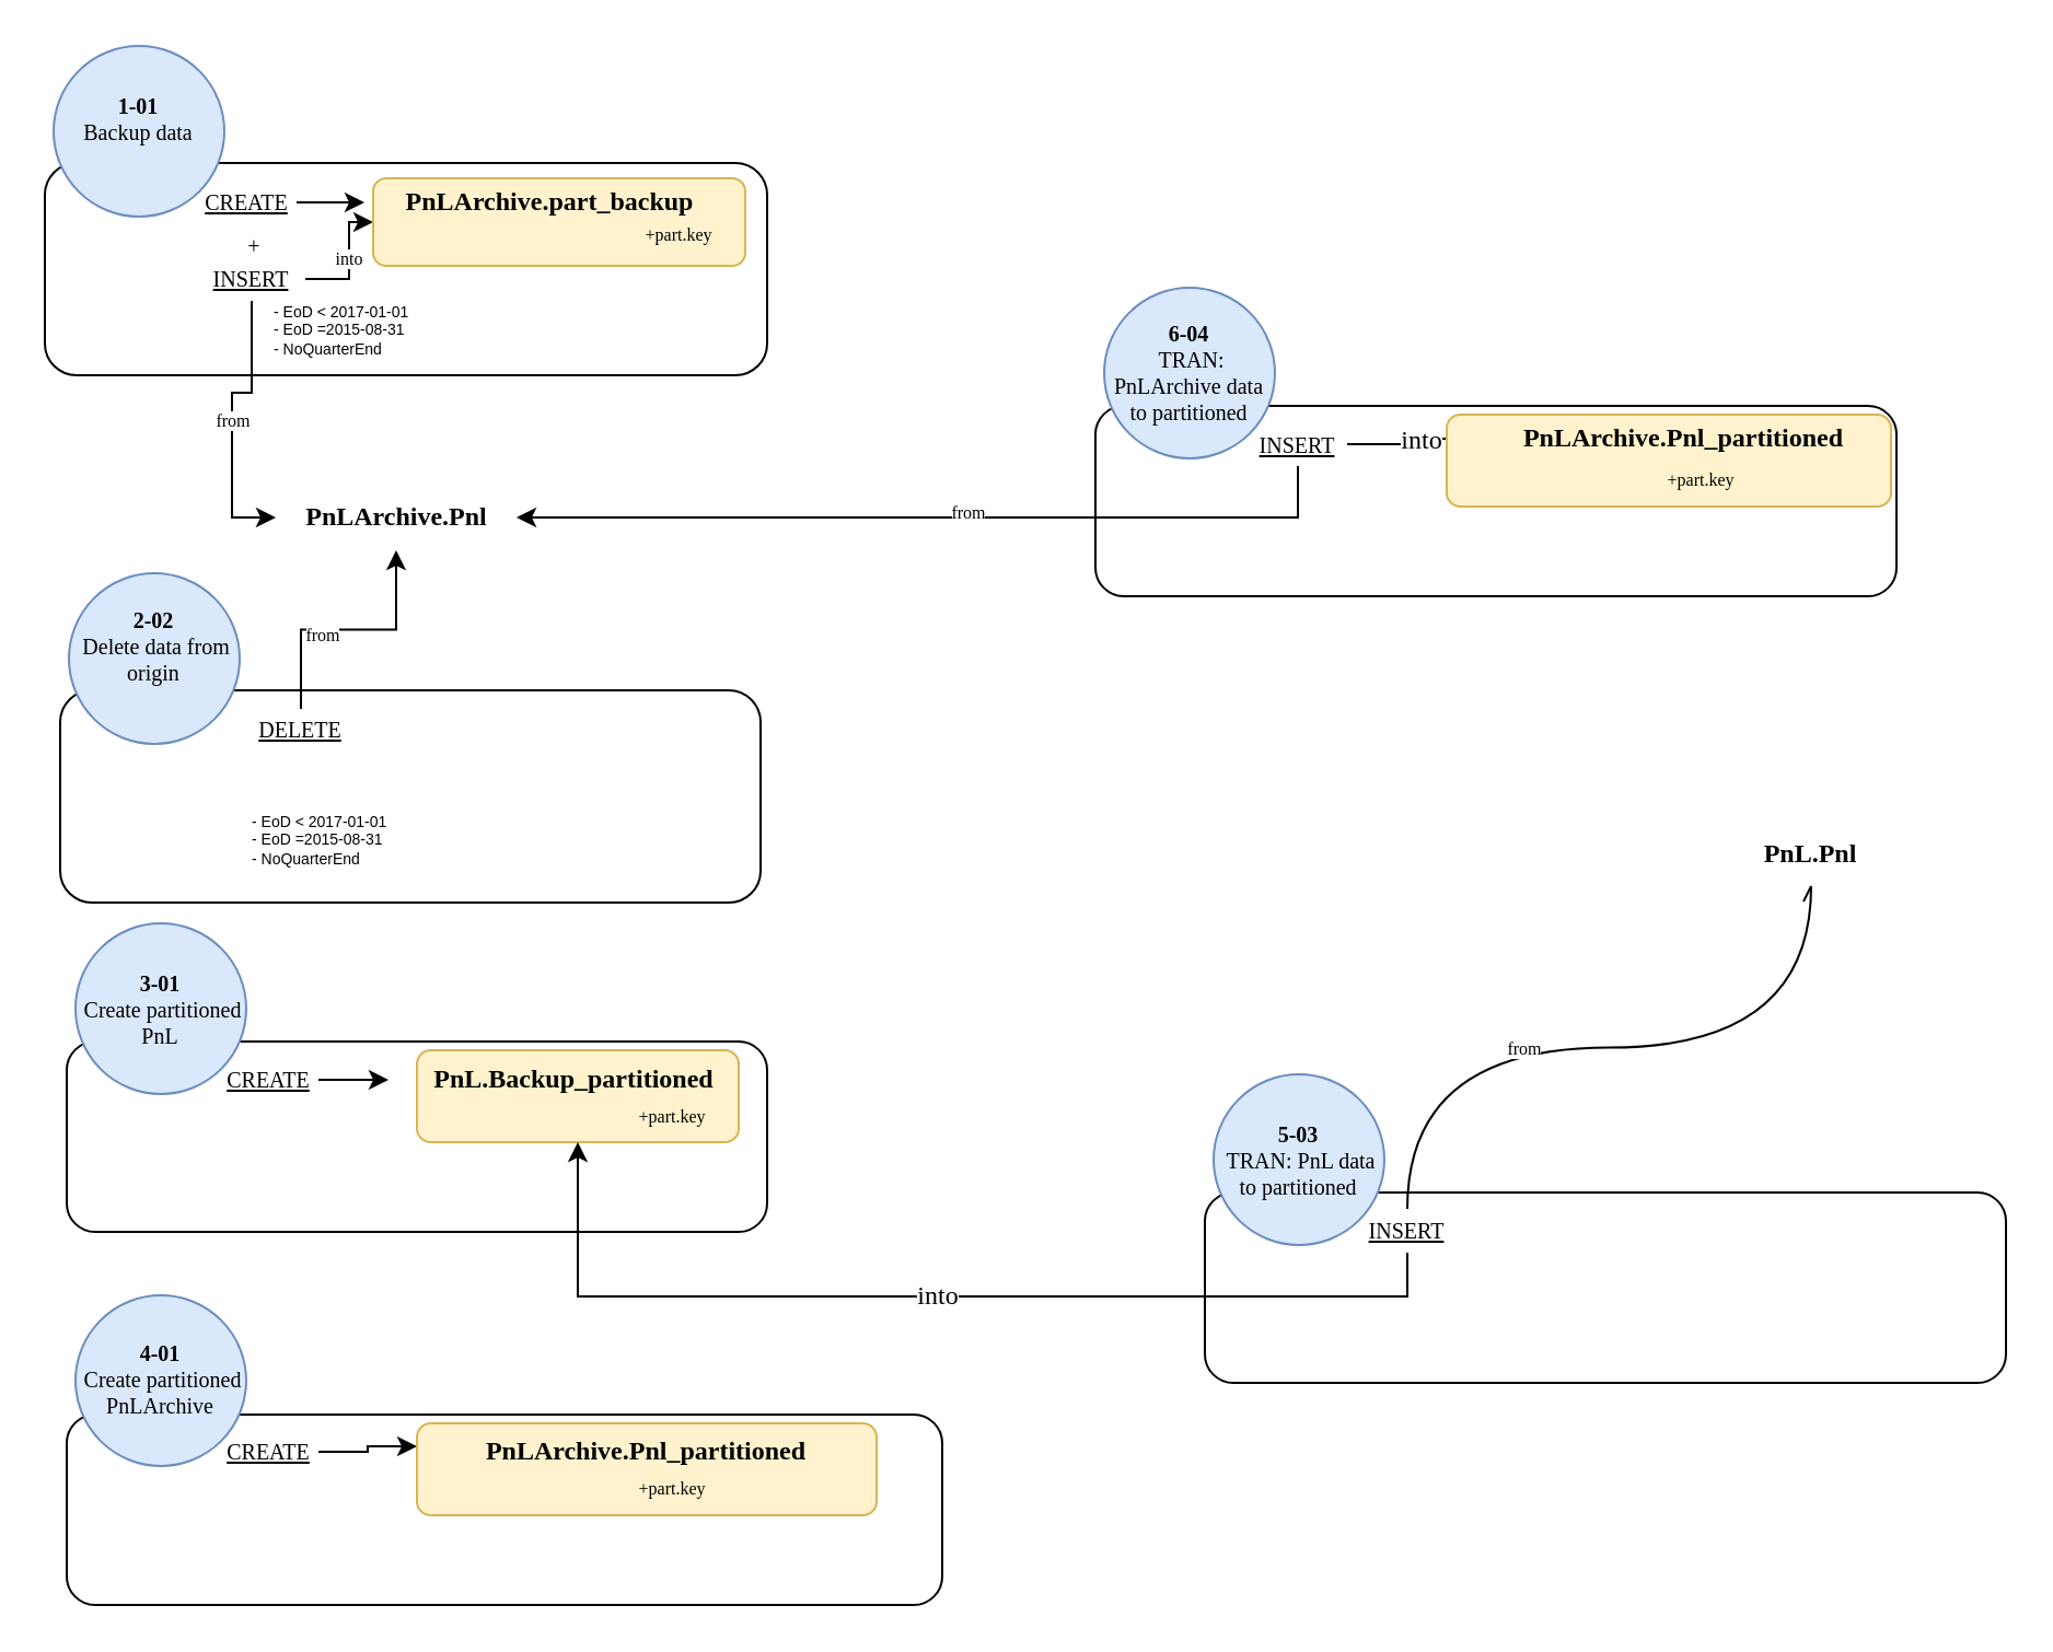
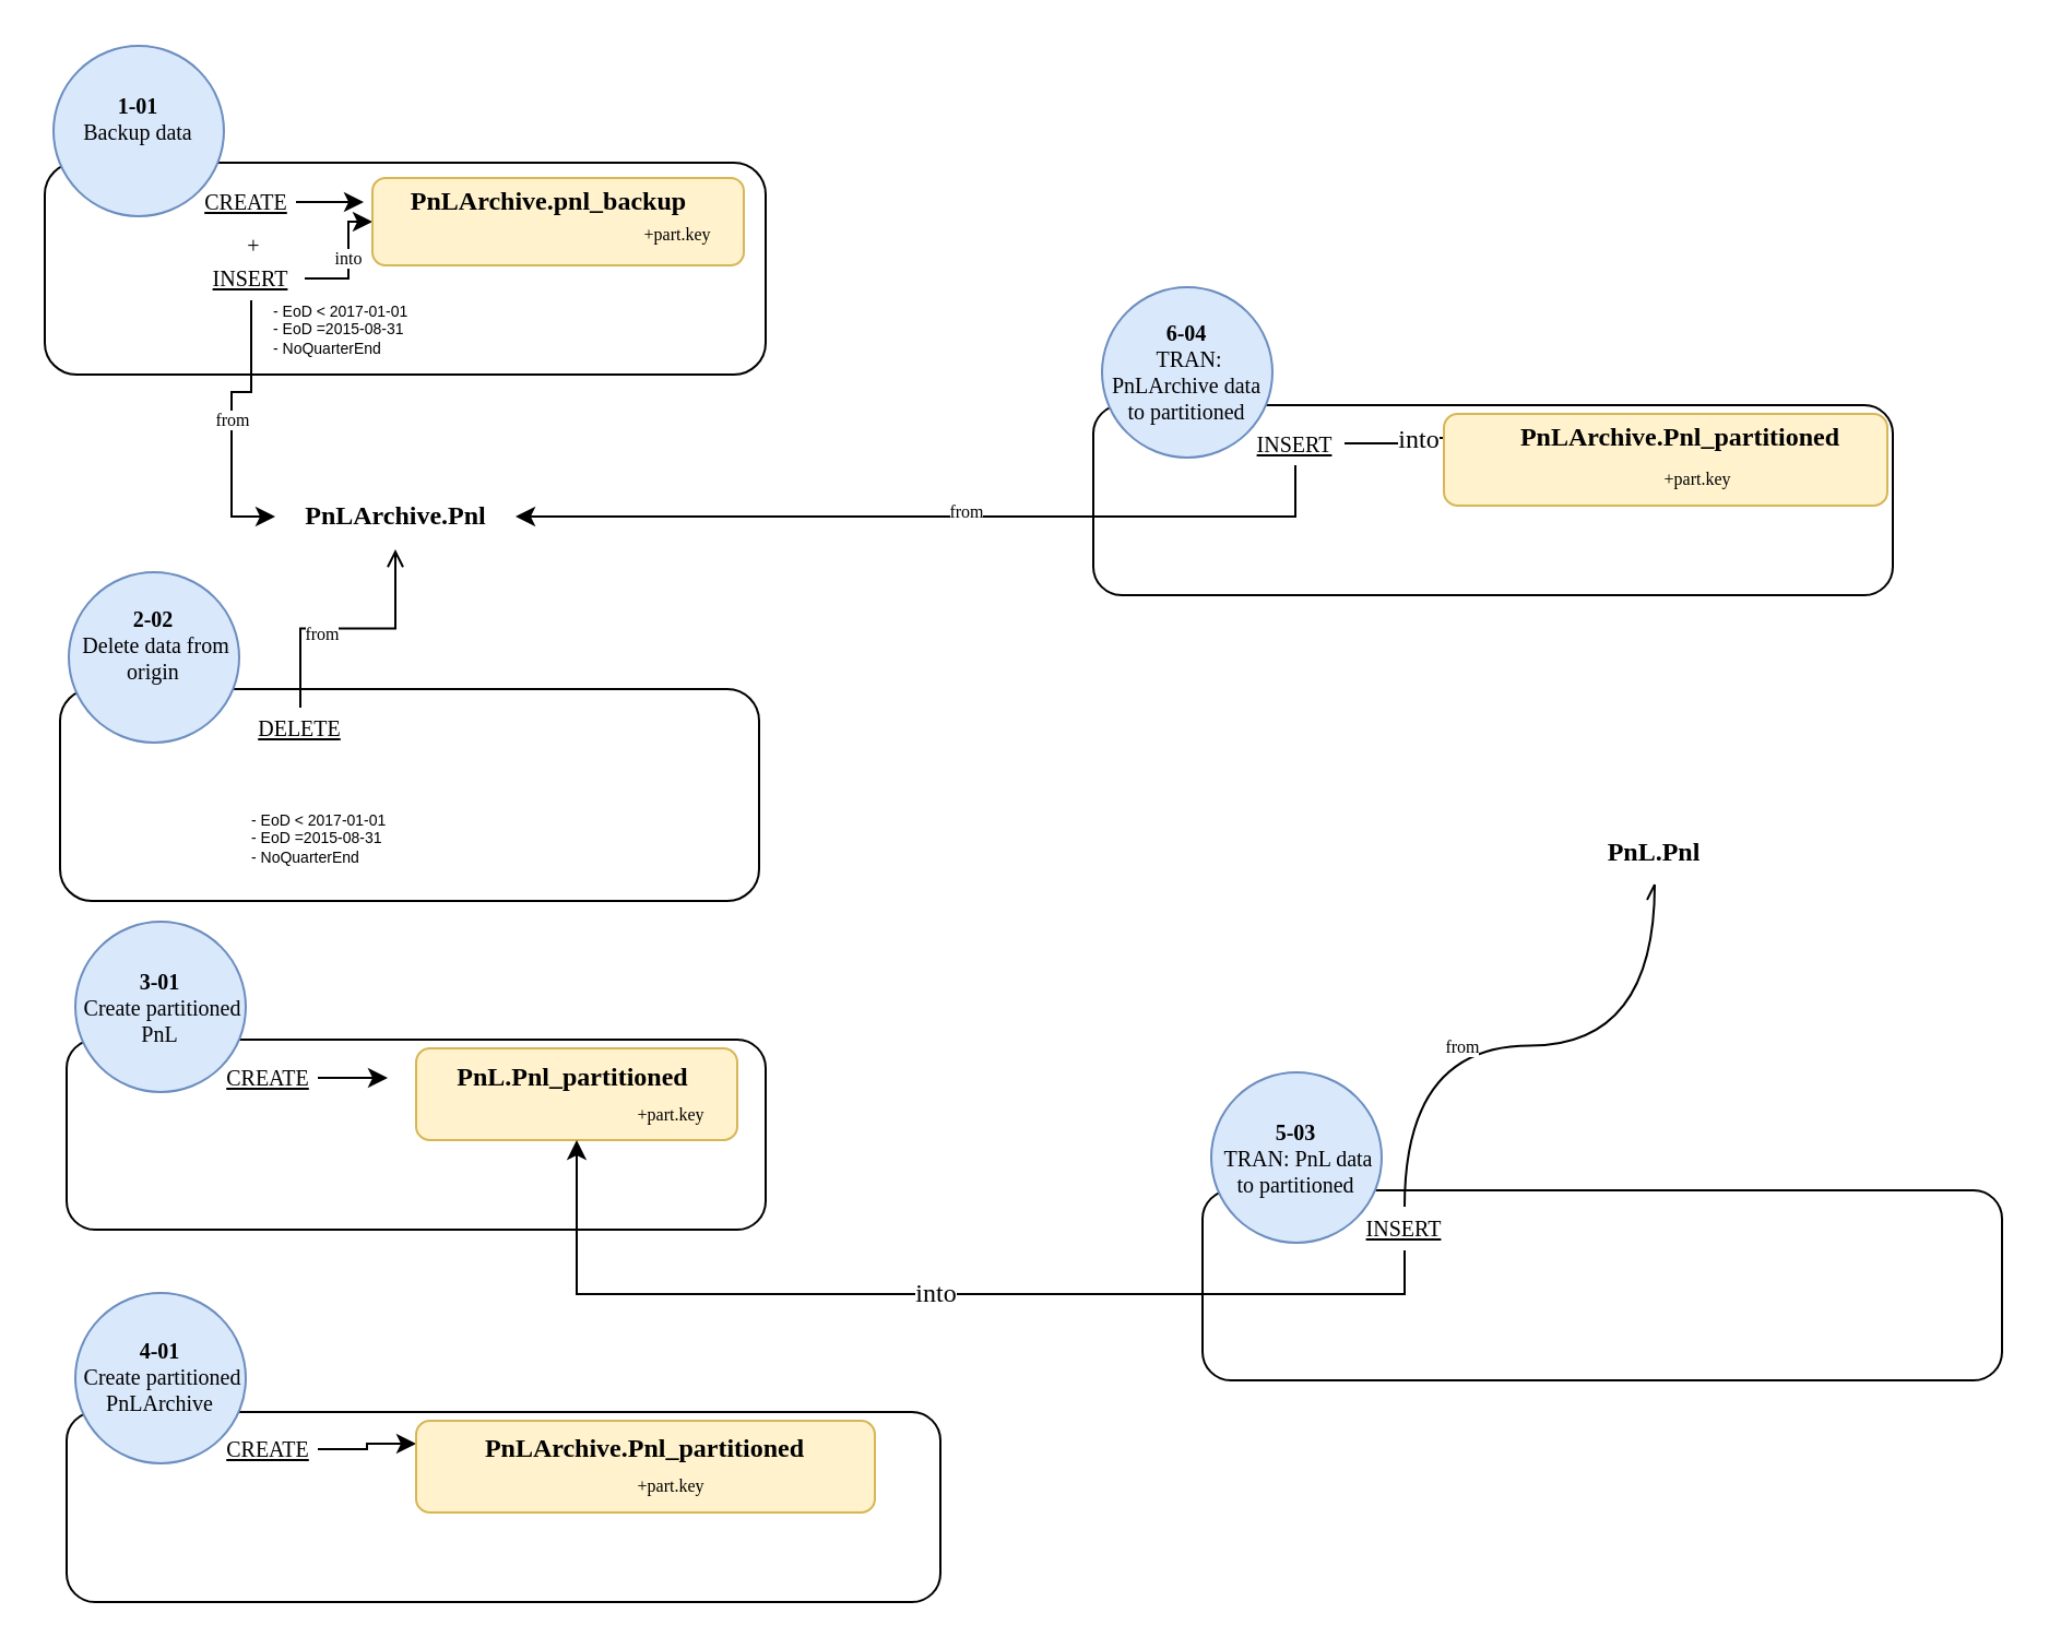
- <mxCell id="29" value="PnLArchive.part_backup" style="text;html=1;strokeColor=none;fillColor=none;align=center;verticalAlign=middle;whiteSpace=wrap;rounded=0;fontFamily=Verdana;fontSize=12;fontStyle=1" vertex="1" parent="1"><mxGeometry x="166" y="82" width="170" height="20" as="geometry" /></mxCell>
+ <mxCell id="29" value="PnLArchive.pnl_backup" style="text;html=1;strokeColor=none;fillColor=none;align=center;verticalAlign=middle;whiteSpace=wrap;rounded=0;fontFamily=Verdana;fontSize=12;fontStyle=1" vertex="1" parent="1"><mxGeometry x="166" y="82" width="170" height="20" as="geometry" /></mxCell>
- <mxCell id="16" style="edgeStyle=orthogonalEdgeStyle;rounded=0;orthogonalLoop=1;jettySize=auto;html=1;exitX=0.5;exitY=0;exitDx=0;exitDy=0;fontFamily=Verdana;fontSize=8;" edge="1" parent="1" source="18" target="4"><mxGeometry relative="1" as="geometry" /></mxCell>
+ <mxCell id="16" style="edgeStyle=orthogonalEdgeStyle;rounded=0;orthogonalLoop=1;jettySize=auto;html=1;exitX=0.5;exitY=0;exitDx=0;exitDy=0;fontFamily=Verdana;fontSize=8;endArrow=open;" edge="1" parent="1" source="18" target="4"><mxGeometry relative="1" as="geometry" /></mxCell>
- <mxCell id="46" value="PnL.Pnl" style="text;html=1;strokeColor=none;fillColor=none;align=center;verticalAlign=middle;whiteSpace=wrap;rounded=0;fontFamily=Verdana;fontStyle=1" vertex="1" parent="1"><mxGeometry x="772" y="374.5" width="110" height="30" as="geometry" /></mxCell>
+ <mxCell id="46" value="PnL.Pnl" style="text;html=1;strokeColor=none;fillColor=none;align=center;verticalAlign=middle;whiteSpace=wrap;rounded=0;fontFamily=Verdana;fontStyle=1" vertex="1" parent="1"><mxGeometry x="702" y="374.5" width="110" height="30" as="geometry" /></mxCell>
- <mxCell id="26" value="PnL.Backup_partitioned" style="text;html=1;strokeColor=none;fillColor=none;align=center;verticalAlign=middle;whiteSpace=wrap;rounded=0;fontFamily=Verdana;fontSize=12;fontStyle=1" vertex="1" parent="1"><mxGeometry x="177" y="483" width="170" height="20" as="geometry" /></mxCell>
+ <mxCell id="26" value="PnL.Pnl_partitioned" style="text;html=1;strokeColor=none;fillColor=none;align=center;verticalAlign=middle;whiteSpace=wrap;rounded=0;fontFamily=Verdana;fontSize=12;fontStyle=1" vertex="1" parent="1"><mxGeometry x="177" y="483" width="170" height="20" as="geometry" /></mxCell>
